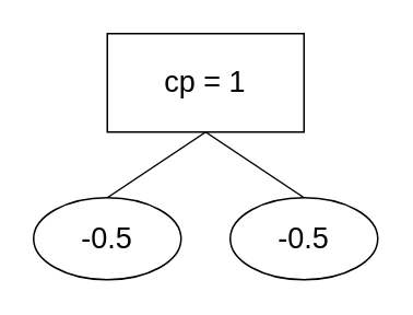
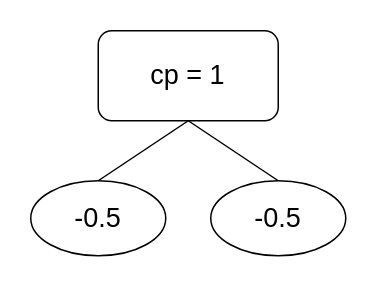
- <mxCell id="2" value="&lt;font style=&quot;font-size: 18px&quot;&gt;cp = 1&lt;/font&gt;" style="whiteSpace=wrap;html=1;rounded=0;" vertex="1" parent="1"><mxGeometry x="65" y="20" width="120" height="60" as="geometry" /></mxCell>
+ <mxCell id="2" value="&lt;font style=&quot;font-size: 18px&quot;&gt;cp = 1&lt;/font&gt;" style="rounded=1;whiteSpace=wrap;html=1;" vertex="1" parent="1"><mxGeometry x="65" y="20" width="120" height="60" as="geometry" /></mxCell>
